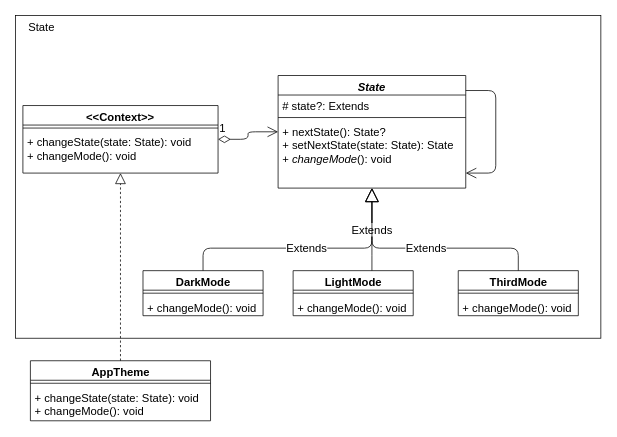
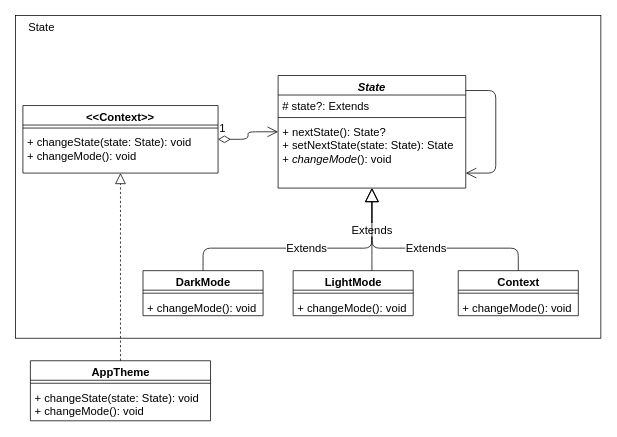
- <mxCell id="15" value="ThirdMode" style="swimlane;fontStyle=1;align=center;verticalAlign=top;childLayout=stackLayout;horizontal=1;startSize=26;horizontalStack=0;resizeParent=1;resizeParentMax=0;resizeLast=0;collapsible=1;marginBottom=0;rounded=0;glass=0;fontSize=15;html=1;" parent="1" vertex="1"><mxGeometry x="610" y="360" width="160" height="60" as="geometry" /></mxCell>
+ <mxCell id="15" value="Context" style="swimlane;fontStyle=1;align=center;verticalAlign=top;childLayout=stackLayout;horizontal=1;startSize=26;horizontalStack=0;resizeParent=1;resizeParentMax=0;resizeLast=0;collapsible=1;marginBottom=0;rounded=0;glass=0;fontSize=15;html=1;" parent="1" vertex="1"><mxGeometry x="610" y="360" width="160" height="60" as="geometry" /></mxCell>
